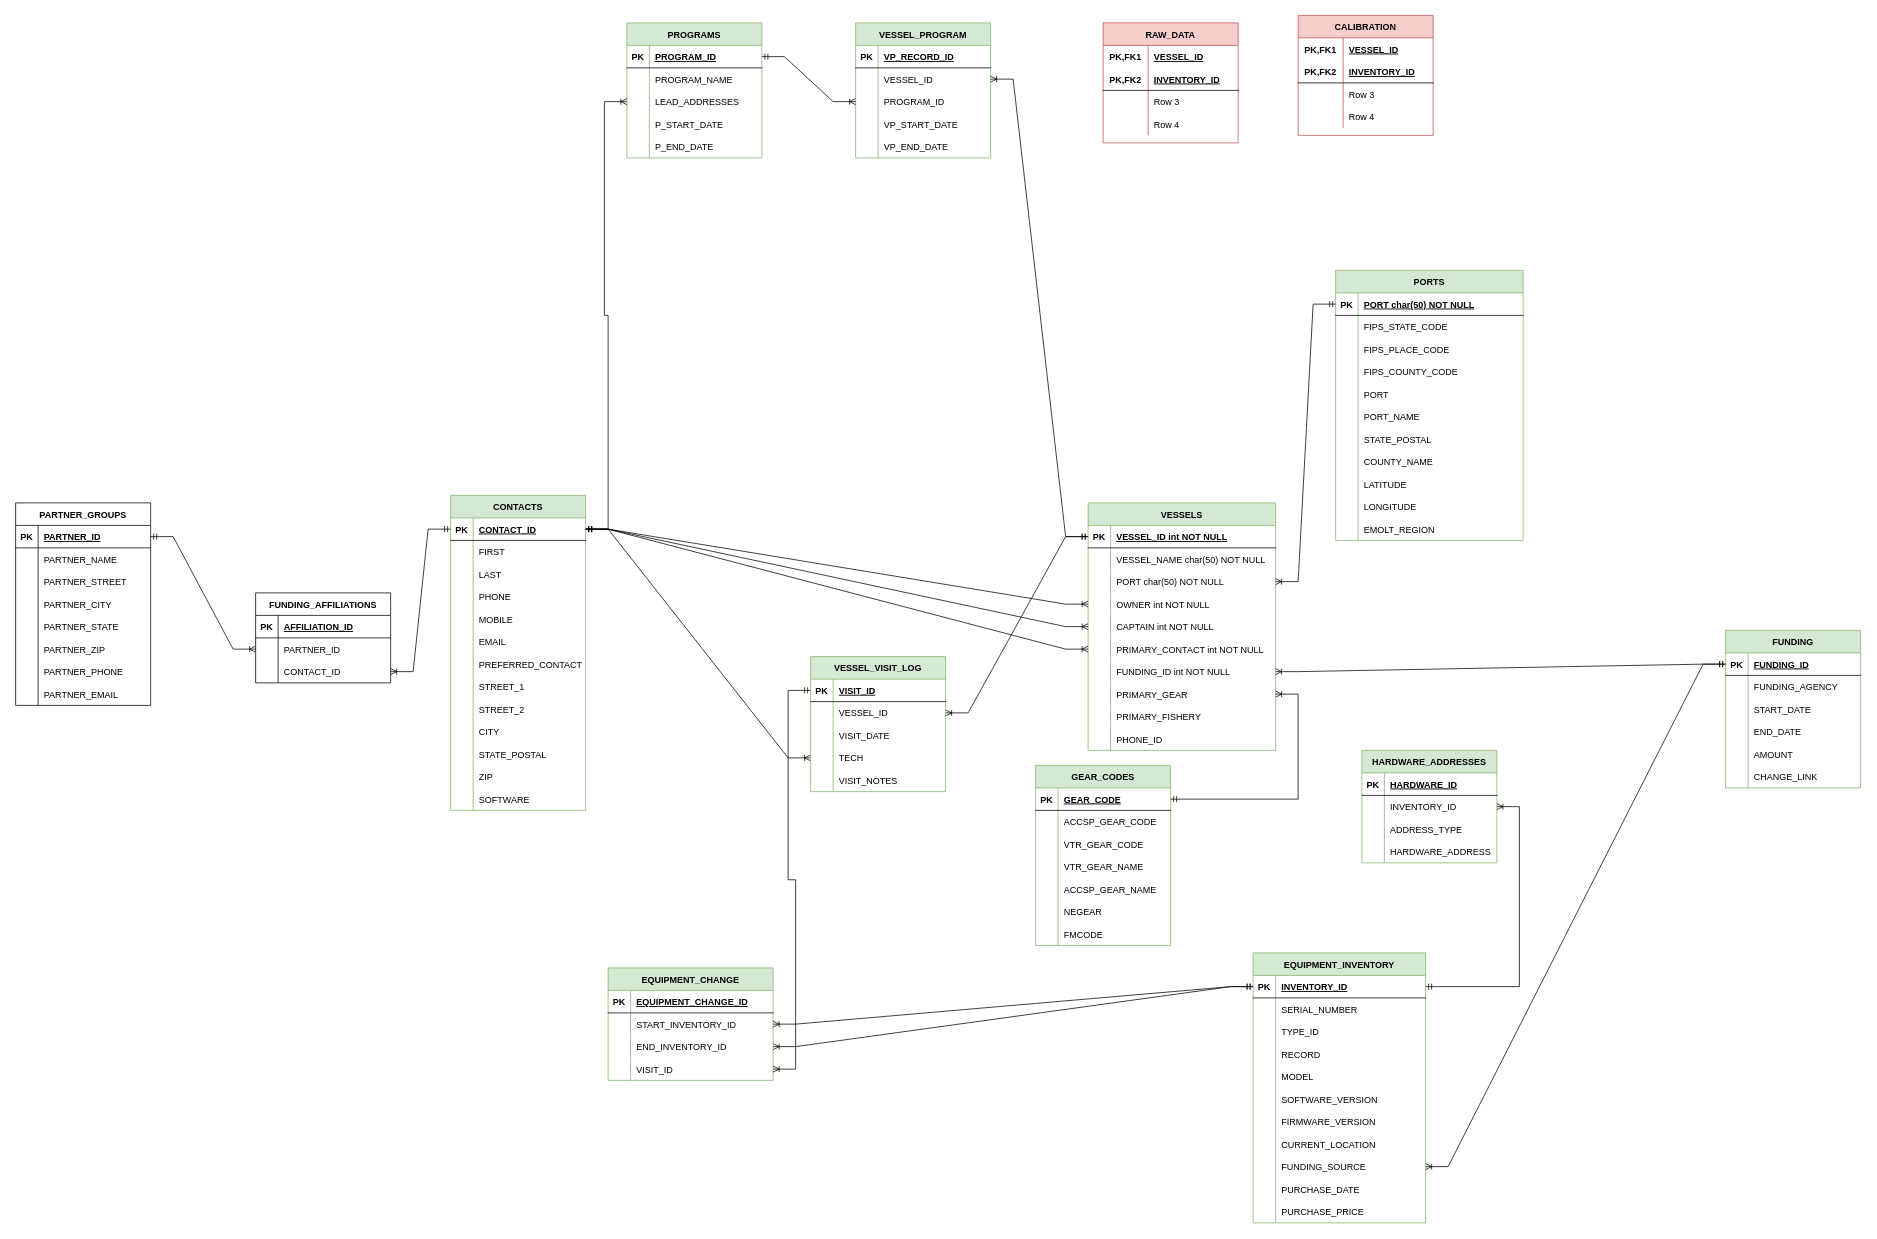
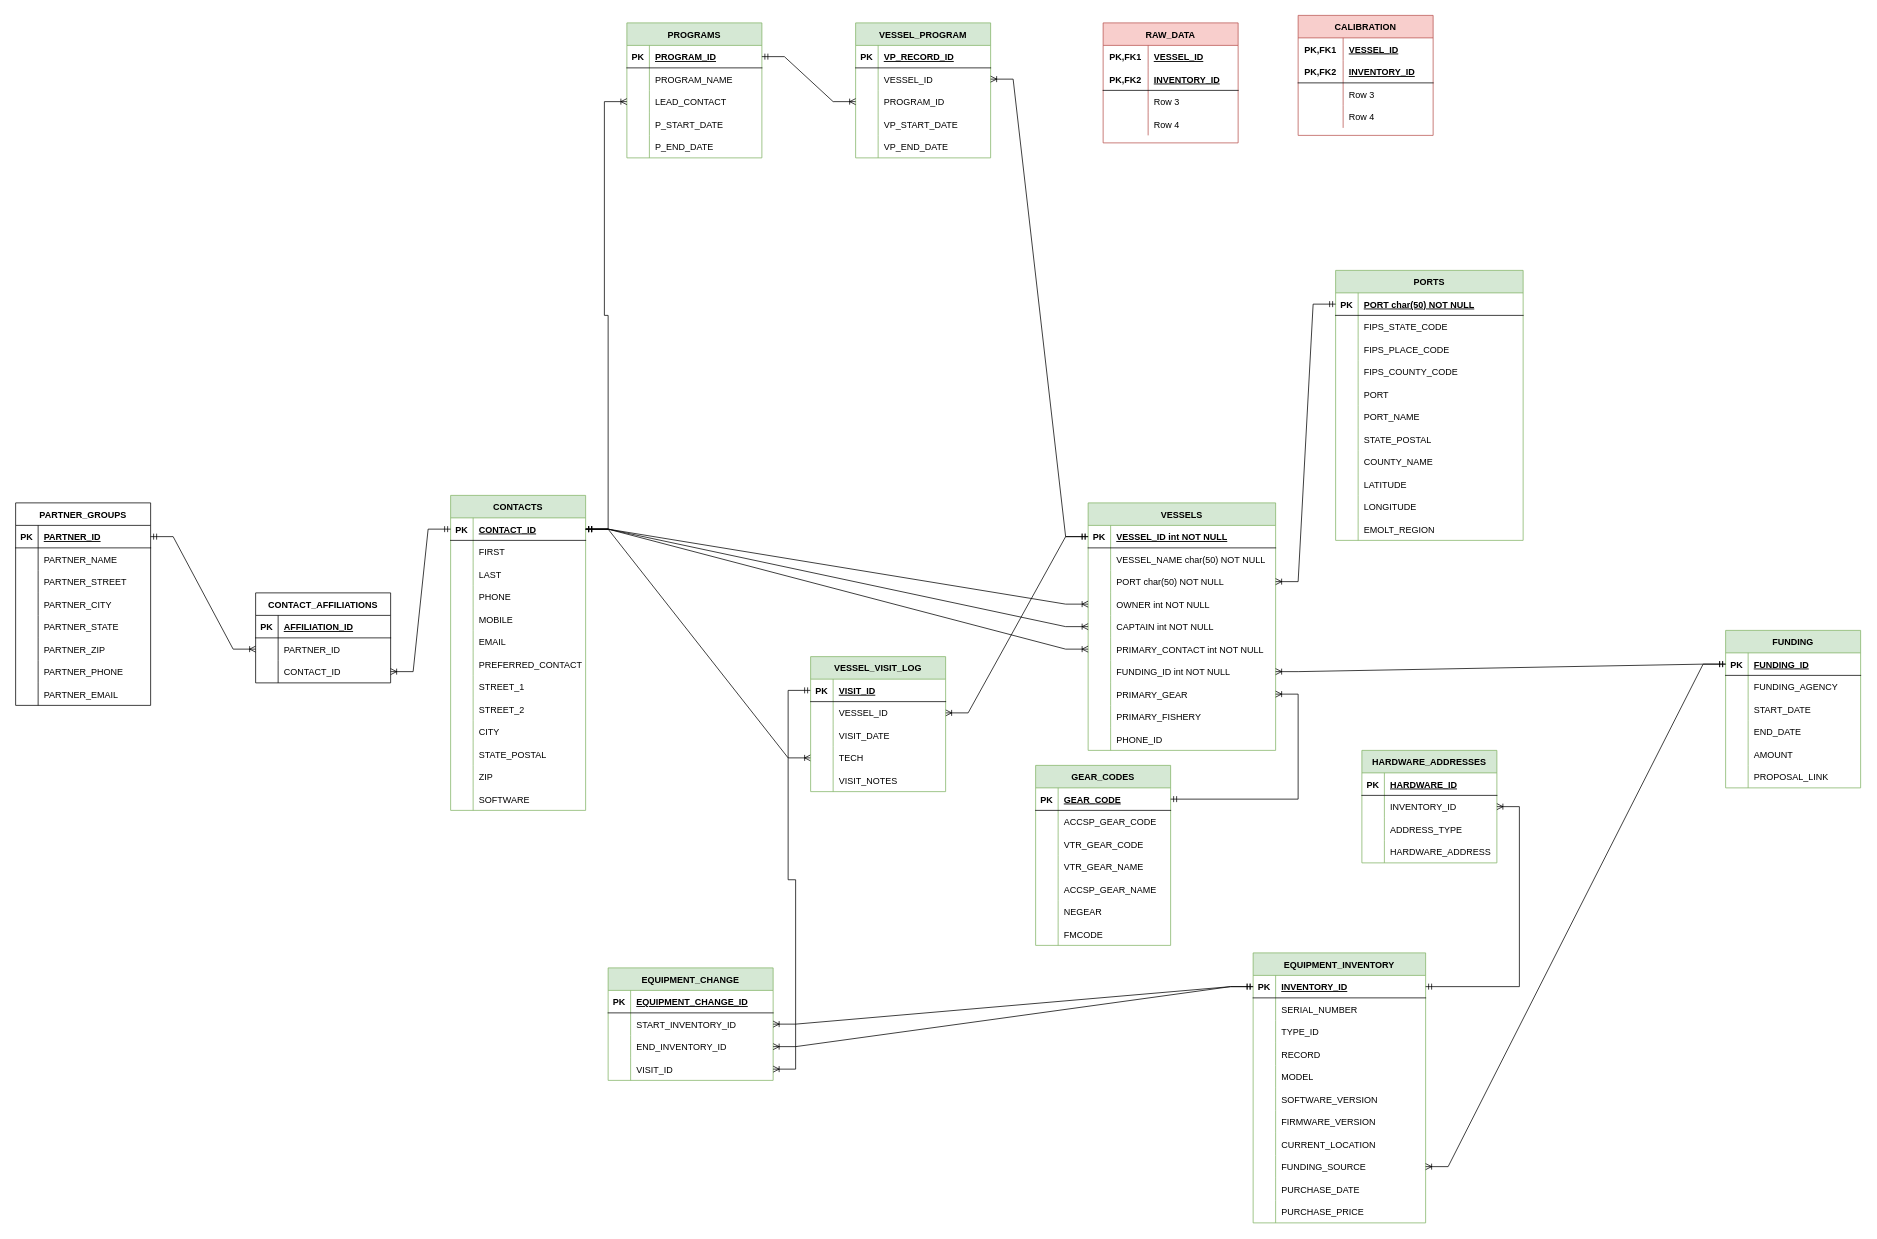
- <mxCell id="119" value="LEAD_ADDRESSES" style="shape=partialRectangle;connectable=0;fillColor=none;top=0;left=0;bottom=0;right=0;align=left;spacingLeft=6;overflow=hidden;" parent="117" vertex="1"><mxGeometry x="30" width="150" height="30" as="geometry"><mxRectangle width="150" height="30" as="alternateBounds" /></mxGeometry></mxCell>
+ <mxCell id="119" value="LEAD_CONTACT" style="shape=partialRectangle;connectable=0;fillColor=none;top=0;left=0;bottom=0;right=0;align=left;spacingLeft=6;overflow=hidden;" parent="117" vertex="1"><mxGeometry x="30" width="150" height="30" as="geometry"><mxRectangle width="150" height="30" as="alternateBounds" /></mxGeometry></mxCell>
- <mxCell id="323" value="FUNDING_AFFILIATIONS" style="shape=table;startSize=30;container=1;collapsible=1;childLayout=tableLayout;fixedRows=1;rowLines=0;fontStyle=1;align=center;resizeLast=1;" vertex="1" parent="1"><mxGeometry x="340" y="790" width="180" height="120" as="geometry" /></mxCell>
+ <mxCell id="323" value="CONTACT_AFFILIATIONS" style="shape=table;startSize=30;container=1;collapsible=1;childLayout=tableLayout;fixedRows=1;rowLines=0;fontStyle=1;align=center;resizeLast=1;" vertex="1" parent="1"><mxGeometry x="340" y="790" width="180" height="120" as="geometry" /></mxCell>
- <mxCell id="145" value="CHANGE_LINK" style="shape=partialRectangle;connectable=0;fillColor=none;top=0;left=0;bottom=0;right=0;align=left;spacingLeft=6;overflow=hidden;" parent="143" vertex="1"><mxGeometry x="30" width="150" height="30" as="geometry"><mxRectangle width="150" height="30" as="alternateBounds" /></mxGeometry></mxCell>
+ <mxCell id="145" value="PROPOSAL_LINK" style="shape=partialRectangle;connectable=0;fillColor=none;top=0;left=0;bottom=0;right=0;align=left;spacingLeft=6;overflow=hidden;" parent="143" vertex="1"><mxGeometry x="30" width="150" height="30" as="geometry"><mxRectangle width="150" height="30" as="alternateBounds" /></mxGeometry></mxCell>
